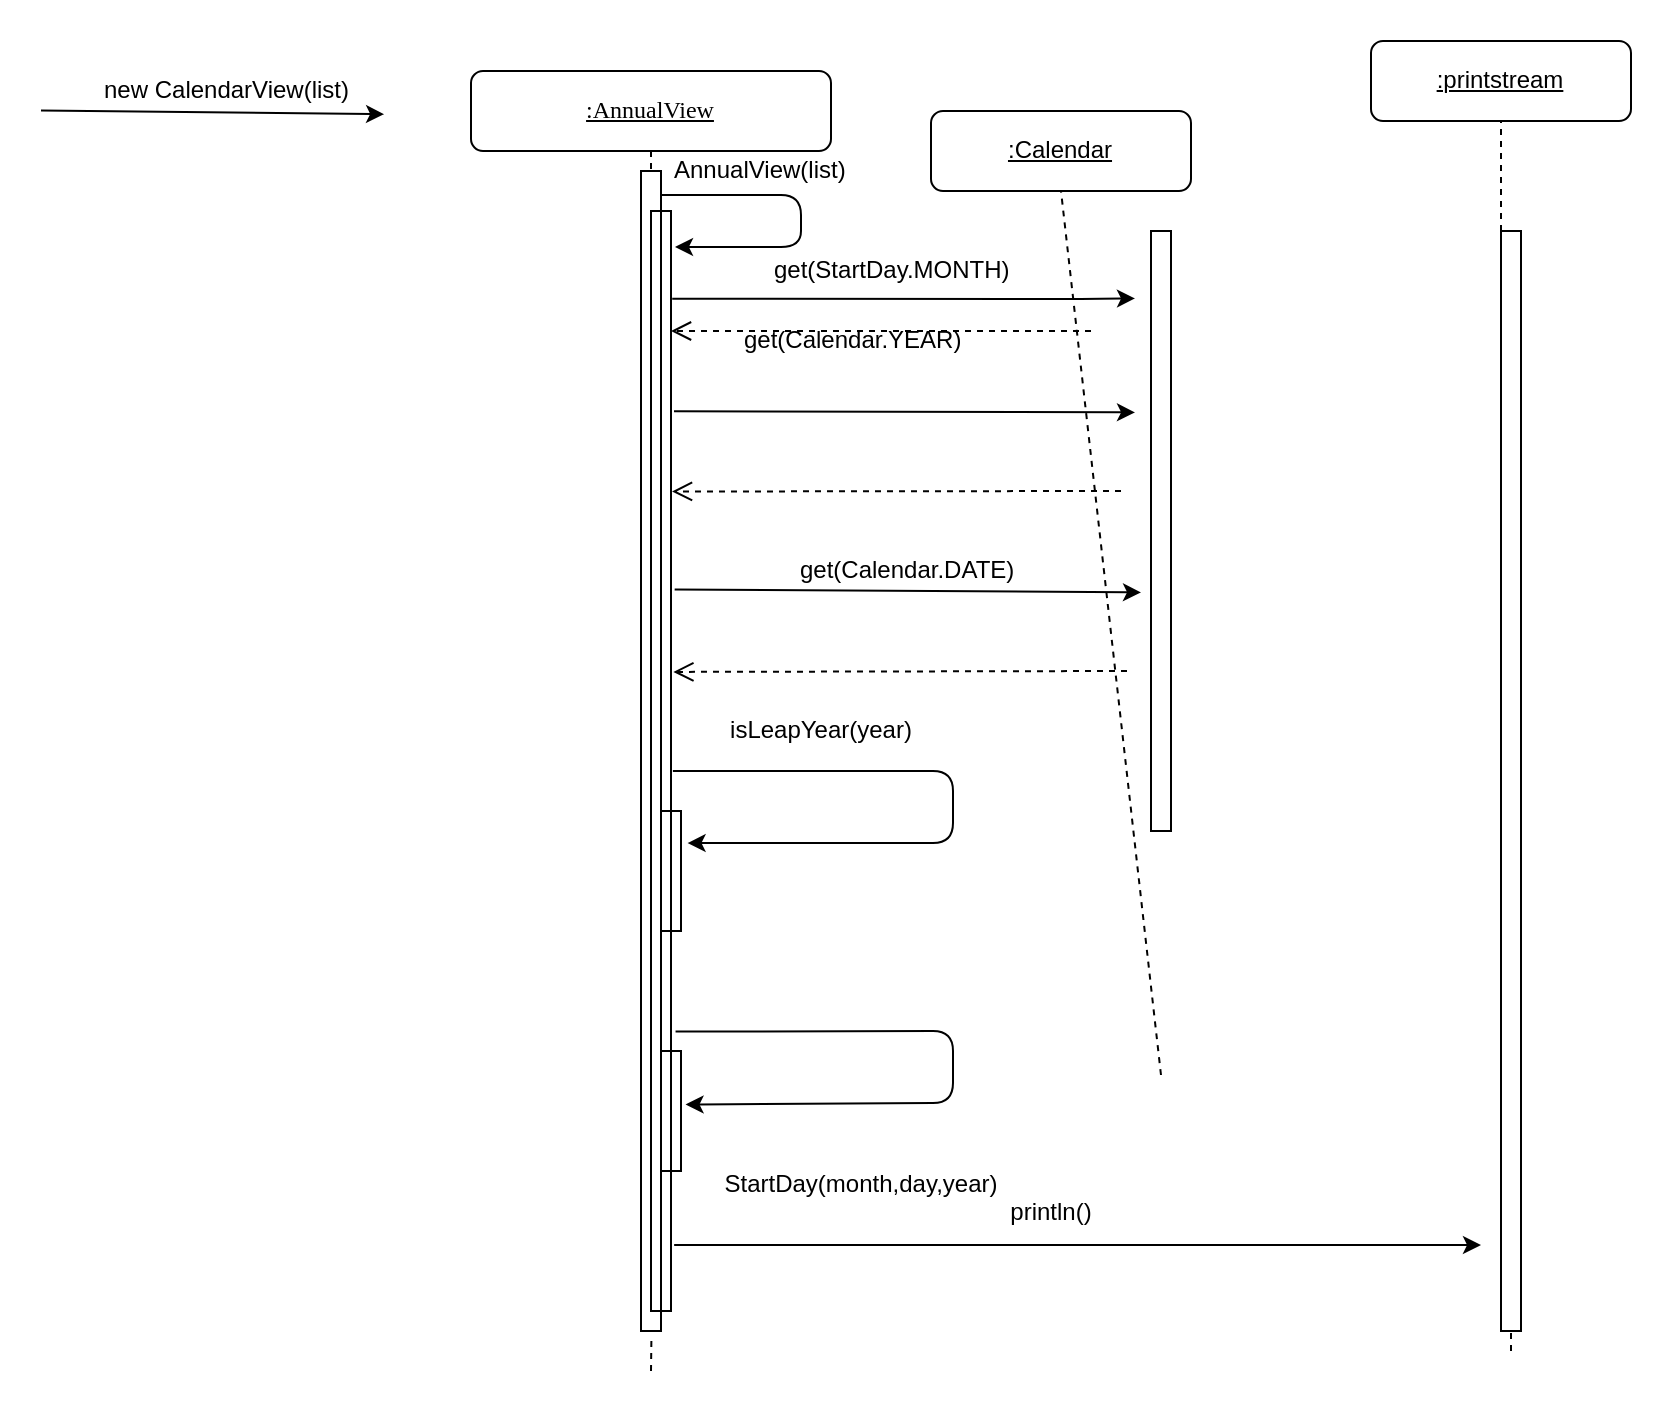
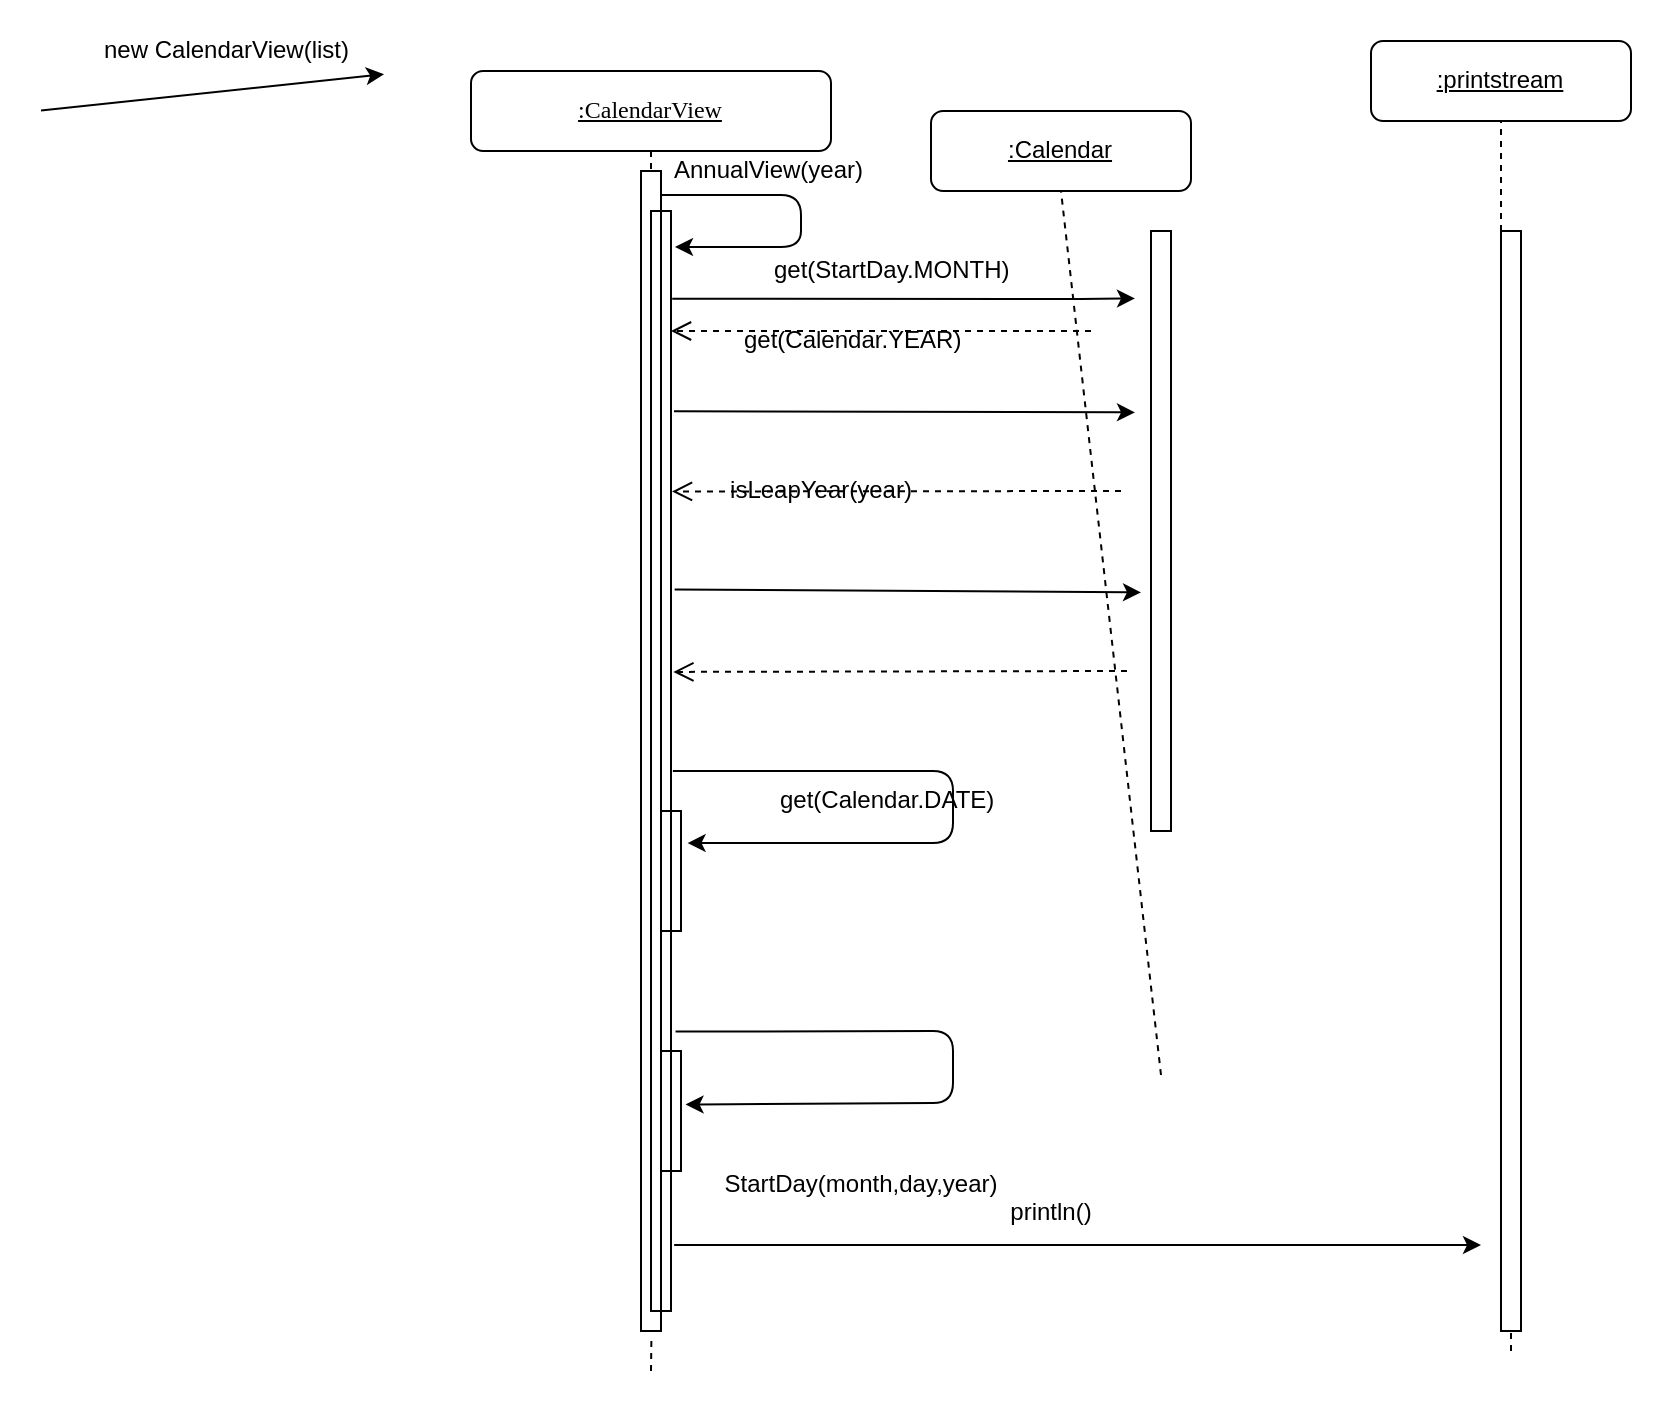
- <mxCell id="23" value="new CalendarView(list)" style="text;html=1;resizable=0;points=[];autosize=1;align=left;verticalAlign=top;spacingTop=-4;fillColor=none;" parent="1" vertex="1"><mxGeometry x="50" y="35" width="140" height="20" as="geometry" /></mxCell>
+ <mxCell id="23" value="new CalendarView(list)" style="text;html=1;resizable=0;points=[];autosize=1;align=left;verticalAlign=top;spacingTop=-4;fillColor=none;" parent="1" vertex="1"><mxGeometry x="50" y="15" width="140" height="20" as="geometry" /></mxCell>
- <mxCell id="3" value="&lt;u&gt;:AnnualView&lt;/u&gt;" style="shape=umlLifeline;perimeter=lifelinePerimeter;whiteSpace=wrap;html=1;container=1;collapsible=0;recursiveResize=0;outlineConnect=0;rounded=1;shadow=0;comic=0;labelBackgroundColor=none;strokeColor=#000000;strokeWidth=1;fillColor=none;fontFamily=Verdana;fontSize=12;fontColor=#000000;align=center;" parent="1" vertex="1"><mxGeometry x="235" y="35" width="180" height="50" as="geometry" /></mxCell>
+ <mxCell id="3" value="&lt;u&gt;:CalendarView&lt;/u&gt;" style="shape=umlLifeline;perimeter=lifelinePerimeter;whiteSpace=wrap;html=1;container=1;collapsible=0;recursiveResize=0;outlineConnect=0;rounded=1;shadow=0;comic=0;labelBackgroundColor=none;strokeColor=#000000;strokeWidth=1;fillColor=none;fontFamily=Verdana;fontSize=12;fontColor=#000000;align=center;" parent="1" vertex="1"><mxGeometry x="235" y="35" width="180" height="50" as="geometry" /></mxCell>
- <mxCell id="26" value="AnnualView(list)" style="text;html=1;resizable=0;points=[];autosize=1;align=left;verticalAlign=top;spacingTop=-4;fillColor=none;" parent="1" vertex="1"><mxGeometry x="335" y="75" width="100" height="20" as="geometry" /></mxCell>
+ <mxCell id="26" value="AnnualView(year)" style="text;html=1;resizable=0;points=[];autosize=1;align=left;verticalAlign=top;spacingTop=-4;fillColor=none;" parent="1" vertex="1"><mxGeometry x="335" y="75" width="100" height="20" as="geometry" /></mxCell>
- <mxCell id="21" value="get(Calendar.DATE)" style="text;html=1;resizable=0;points=[];autosize=1;align=left;verticalAlign=top;spacingTop=-4;fillColor=none;" parent="1" vertex="1"><mxGeometry x="398" y="275" width="120" height="20" as="geometry" /></mxCell>
+ <mxCell id="21" value="get(Calendar.DATE)" style="text;html=1;resizable=0;points=[];autosize=1;align=left;verticalAlign=top;spacingTop=-4;fillColor=none;" parent="1" vertex="1"><mxGeometry x="388" y="390" width="120" height="20" as="geometry" /></mxCell>
- <mxCell id="12" value="isLeapYear(year)" style="text;html=1;resizable=0;autosize=1;align=center;verticalAlign=middle;points=[];fillColor=none;strokeColor=none;rounded=0;" parent="1" vertex="1"><mxGeometry x="355" y="355" width="110" height="20" as="geometry" /></mxCell>
+ <mxCell id="12" value="isLeapYear(year)" style="text;html=1;resizable=0;autosize=1;align=center;verticalAlign=middle;points=[];fillColor=none;strokeColor=none;rounded=0;" parent="1" vertex="1"><mxGeometry x="355" y="235" width="110" height="20" as="geometry" /></mxCell>
